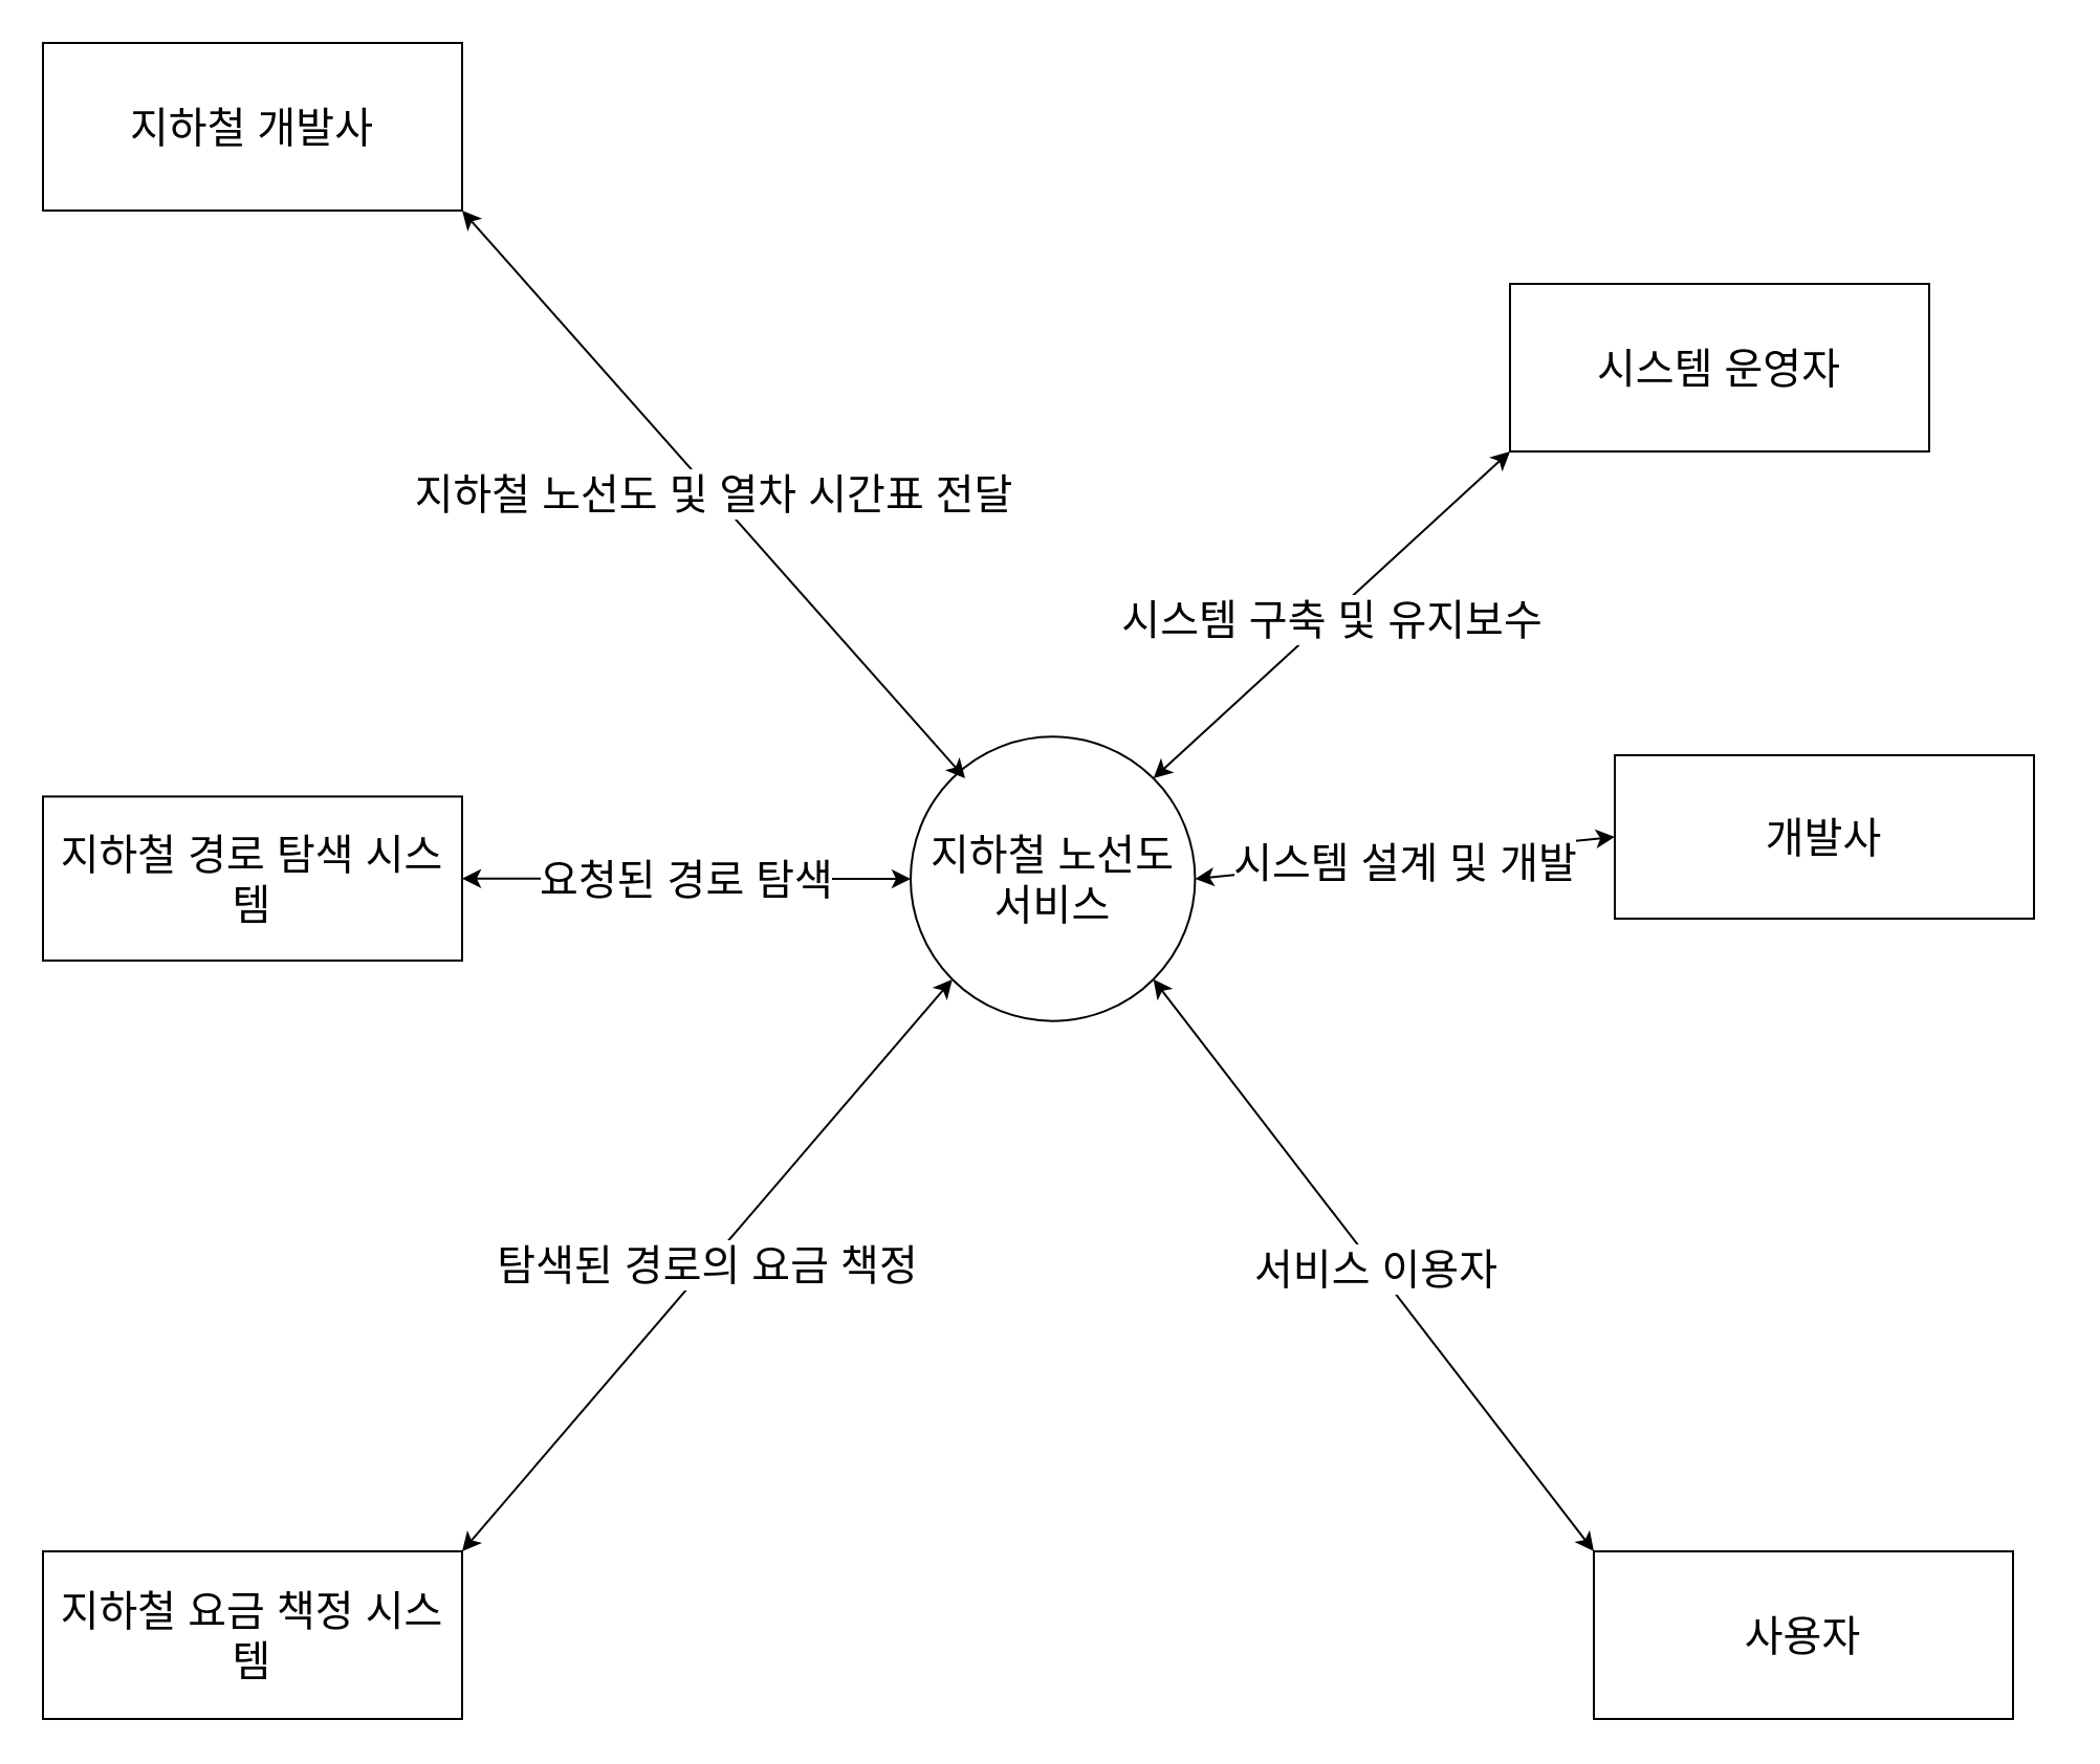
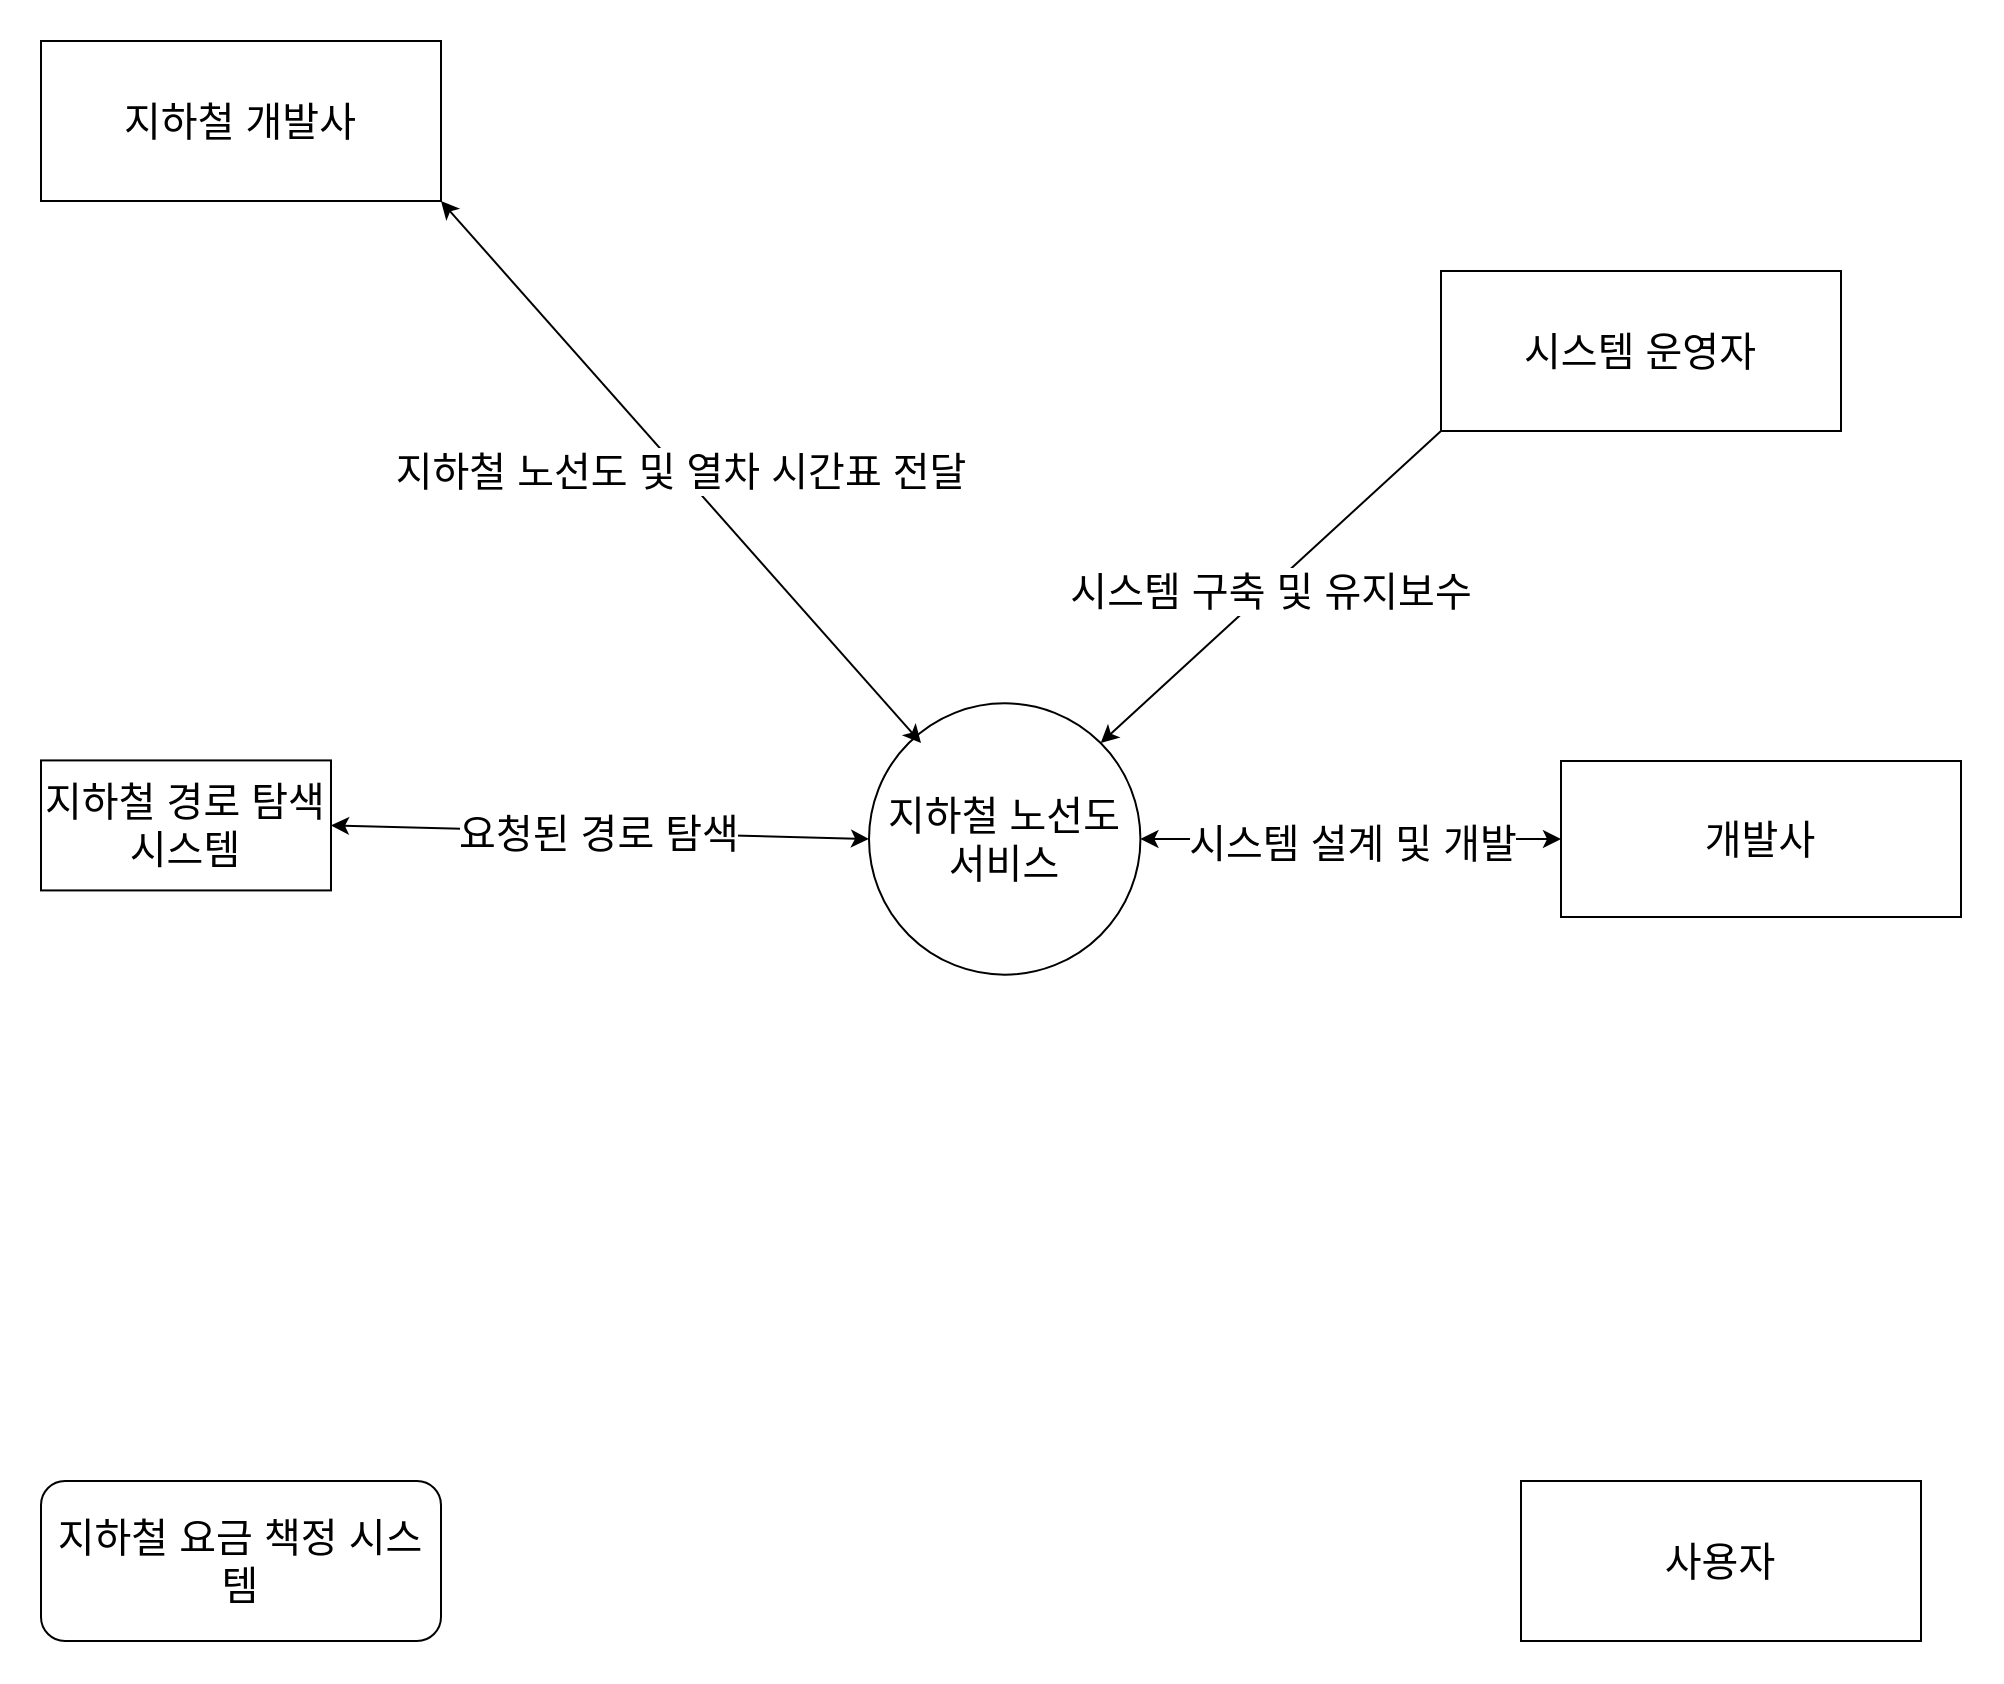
- <mxCell id="6" value="" style="endArrow=classic;startArrow=classic;html=1;rounded=0;entryX=0;entryY=1;entryDx=0;entryDy=0;exitX=1;exitY=0;exitDx=0;exitDy=0;fontSize=20;" parent="1" source="2" target="5" edge="1"><mxGeometry width="50" height="50" relative="1" as="geometry"><mxPoint x="644.286" y="761" as="sourcePoint" /><mxPoint x="726.429" y="666" as="targetPoint" /></mxGeometry></mxCell>
+ <mxCell id="6" value="" style="endArrow=none;startArrow=classic;html=1;rounded=0;entryX=0;entryY=1;entryDx=0;entryDy=0;exitX=1;exitY=0;exitDx=0;exitDy=0;fontSize=20;" parent="1" source="2" target="5" edge="1"><mxGeometry width="50" height="50" relative="1" as="geometry"><mxPoint x="644.286" y="761" as="sourcePoint" /><mxPoint x="726.429" y="666" as="targetPoint" /></mxGeometry></mxCell>
- <mxCell id="9" value="개발사" style="rounded=0;whiteSpace=wrap;html=1;fontSize=20;" parent="1" vertex="1"><mxGeometry x="770" y="360" width="200" height="78" as="geometry" /></mxCell>
+ <mxCell id="9" value="개발사" style="rounded=0;whiteSpace=wrap;html=1;fontSize=20;" parent="1" vertex="1"><mxGeometry x="780" y="380" width="200" height="78" as="geometry" /></mxCell>
- <mxCell id="14" value="지하철 경로 탐색 시스템" style="rounded=0;whiteSpace=wrap;html=1;fontSize=20;" parent="1" vertex="1"><mxGeometry y="379.71" width="200" height="78.29" as="geometry" x="20" /></mxCell>
+ <mxCell id="14" value="지하철 경로 탐색 시스템" style="rounded=0;whiteSpace=wrap;html=1;fontSize=20;" parent="1" vertex="1"><mxGeometry x="20" y="379.71" width="145" height="65" as="geometry" /></mxCell>
- <mxCell id="12" value="" style="endArrow=classic;startArrow=classic;html=1;rounded=0;exitX=0;exitY=0;exitDx=0;exitDy=0;entryX=1;entryY=1;entryDx=0;entryDy=0;fontSize=20;" parent="1" source="4" target="2" edge="1"><mxGeometry width="50" height="50" relative="1" as="geometry"><mxPoint x="710" y="647" as="sourcePoint" /><mxPoint x="512.857" y="590" as="targetPoint" /></mxGeometry></mxCell>
- <mxCell id="13" value="서비스 이용자" style="edgeLabel;html=1;align=center;verticalAlign=middle;resizable=0;points=[];fontSize=20;" parent="12" vertex="1" connectable="0"><mxGeometry relative="1" as="geometry"><mxPoint y="1" as="offset" /></mxGeometry></mxCell>
- <mxCell id="17" value="탐색된 경로의 요금 책정" style="endArrow=classic;startArrow=classic;html=1;rounded=0;entryX=0;entryY=1;entryDx=0;entryDy=0;exitX=1;exitY=0;exitDx=0;exitDy=0;fontSize=20;" parent="1" source="15" target="2" edge="1"><mxGeometry width="50" height="50" relative="1" as="geometry"><mxPoint x="430.714" y="419" as="sourcePoint" /><mxPoint x="233.571" y="419" as="targetPoint" /></mxGeometry></mxCell>
- <mxCell id="15" value="지하철 요금 책정 시스템" style="rounded=0;whiteSpace=wrap;html=1;fontSize=20;" parent="1" vertex="1"><mxGeometry y="740" width="200" height="80" as="geometry" x="20" /></mxCell>
+ <mxCell id="15" value="지하철 요금 책정 시스템" style="whiteSpace=wrap;html=1;fontSize=20;rounded=1;" parent="1" vertex="1"><mxGeometry y="740" width="200" height="80" as="geometry" x="20" /></mxCell>
